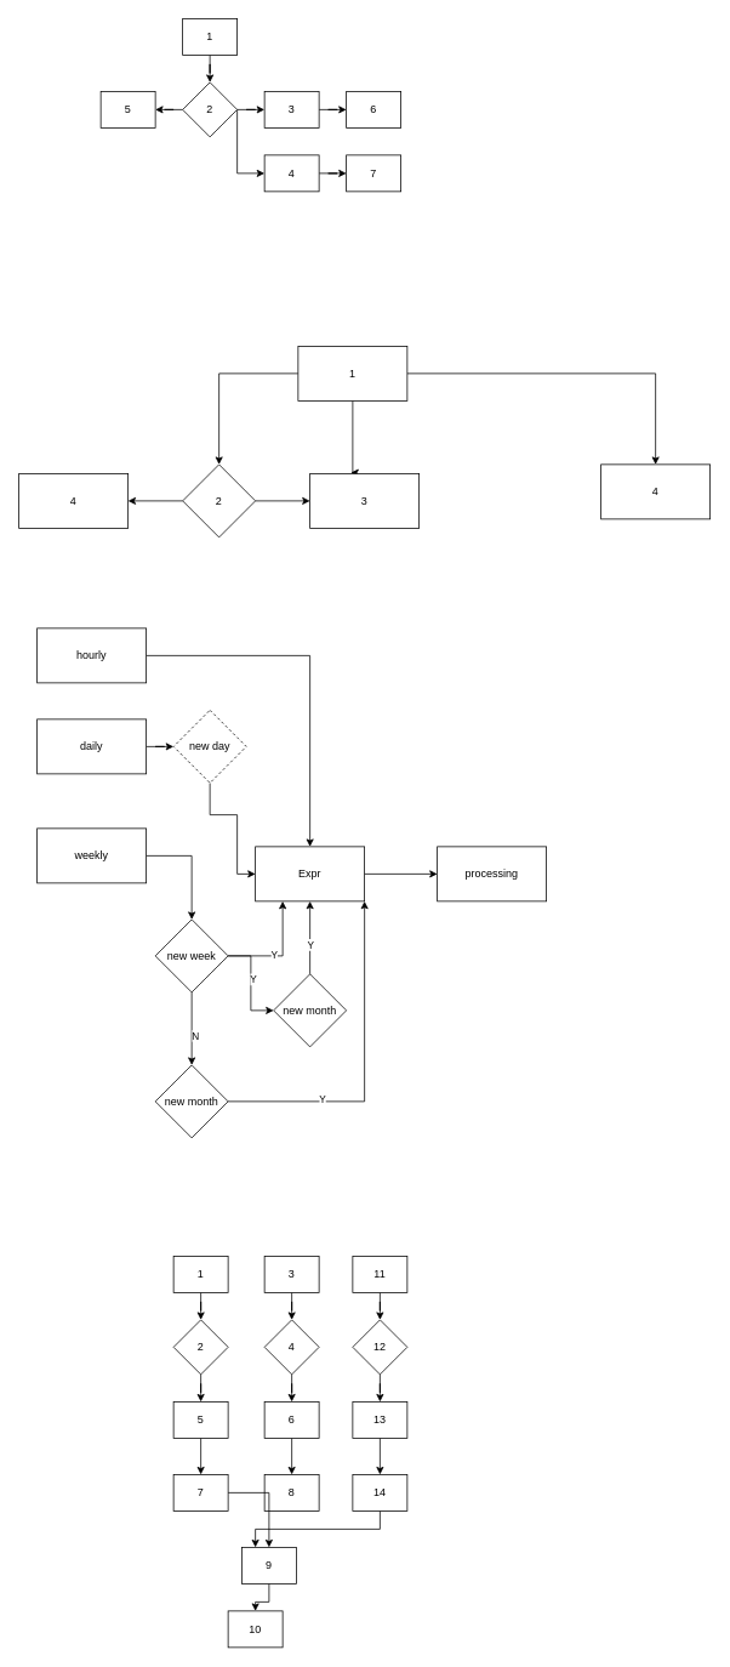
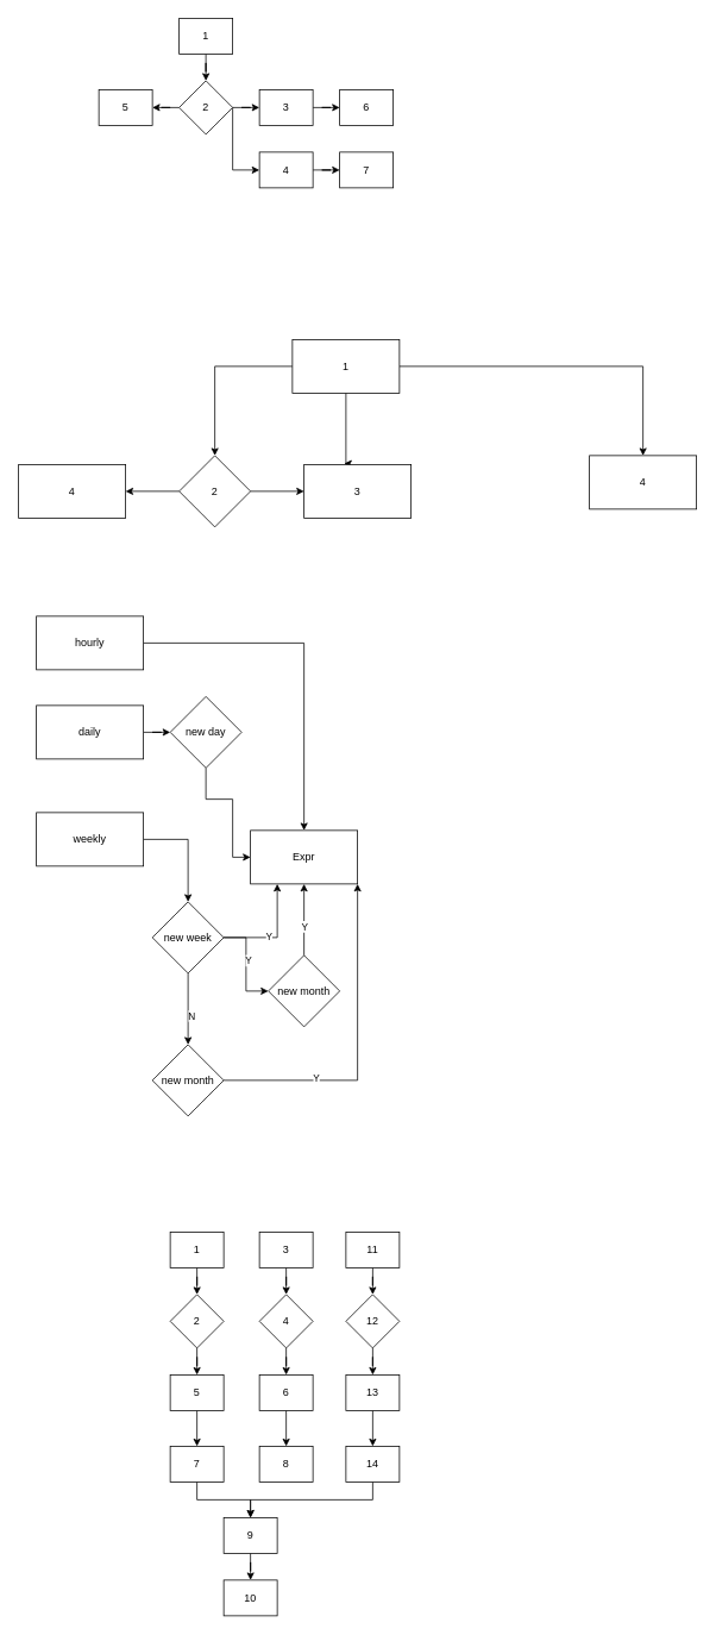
- <mxCell id="33" value="new day" style="rhombus;whiteSpace=wrap;html=1;rounded=0;dashed=1;" parent="1" vertex="1"><mxGeometry x="190" y="780" width="80" height="80" as="geometry" /></mxCell>
+ <mxCell id="33" value="new day" style="rhombus;whiteSpace=wrap;html=1;rounded=0;" parent="1" vertex="1"><mxGeometry x="190" y="780" width="80" height="80" as="geometry" /></mxCell>
- <mxCell id="27" value="" style="edgeStyle=orthogonalEdgeStyle;rounded=0;orthogonalLoop=1;jettySize=auto;html=1;" parent="1" source="28" target="29" edge="1"><mxGeometry relative="1" as="geometry" /></mxCell>
- <mxCell id="29" value="processing" style="whiteSpace=wrap;html=1;rounded=0;" parent="1" vertex="1"><mxGeometry x="480" y="930" width="120" height="60" as="geometry" /></mxCell>
- <mxCell id="60" value="9" style="rounded=0;whiteSpace=wrap;html=1;" parent="1" vertex="1"><mxGeometry x="265" y="1700" width="60" height="40" as="geometry" /></mxCell>
+ <mxCell id="60" value="9" style="rounded=0;whiteSpace=wrap;html=1;" parent="1" vertex="1"><mxGeometry x="250" y="1700" width="60" height="40" as="geometry" /></mxCell>
